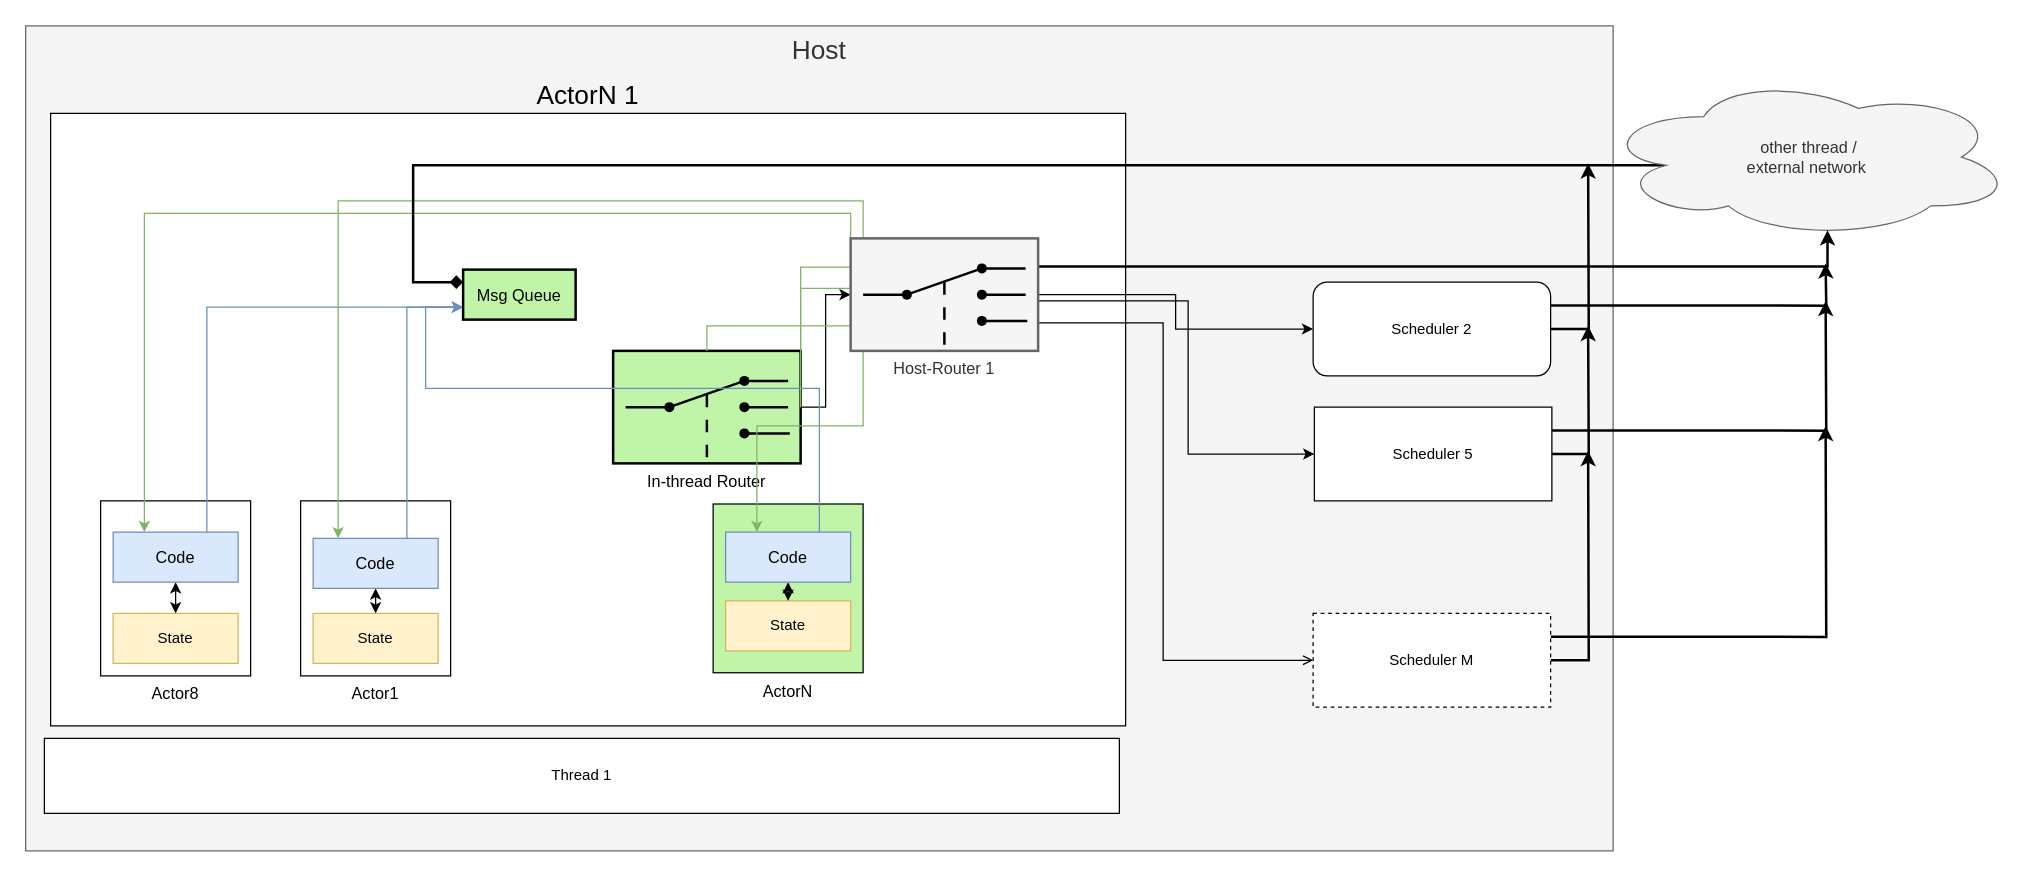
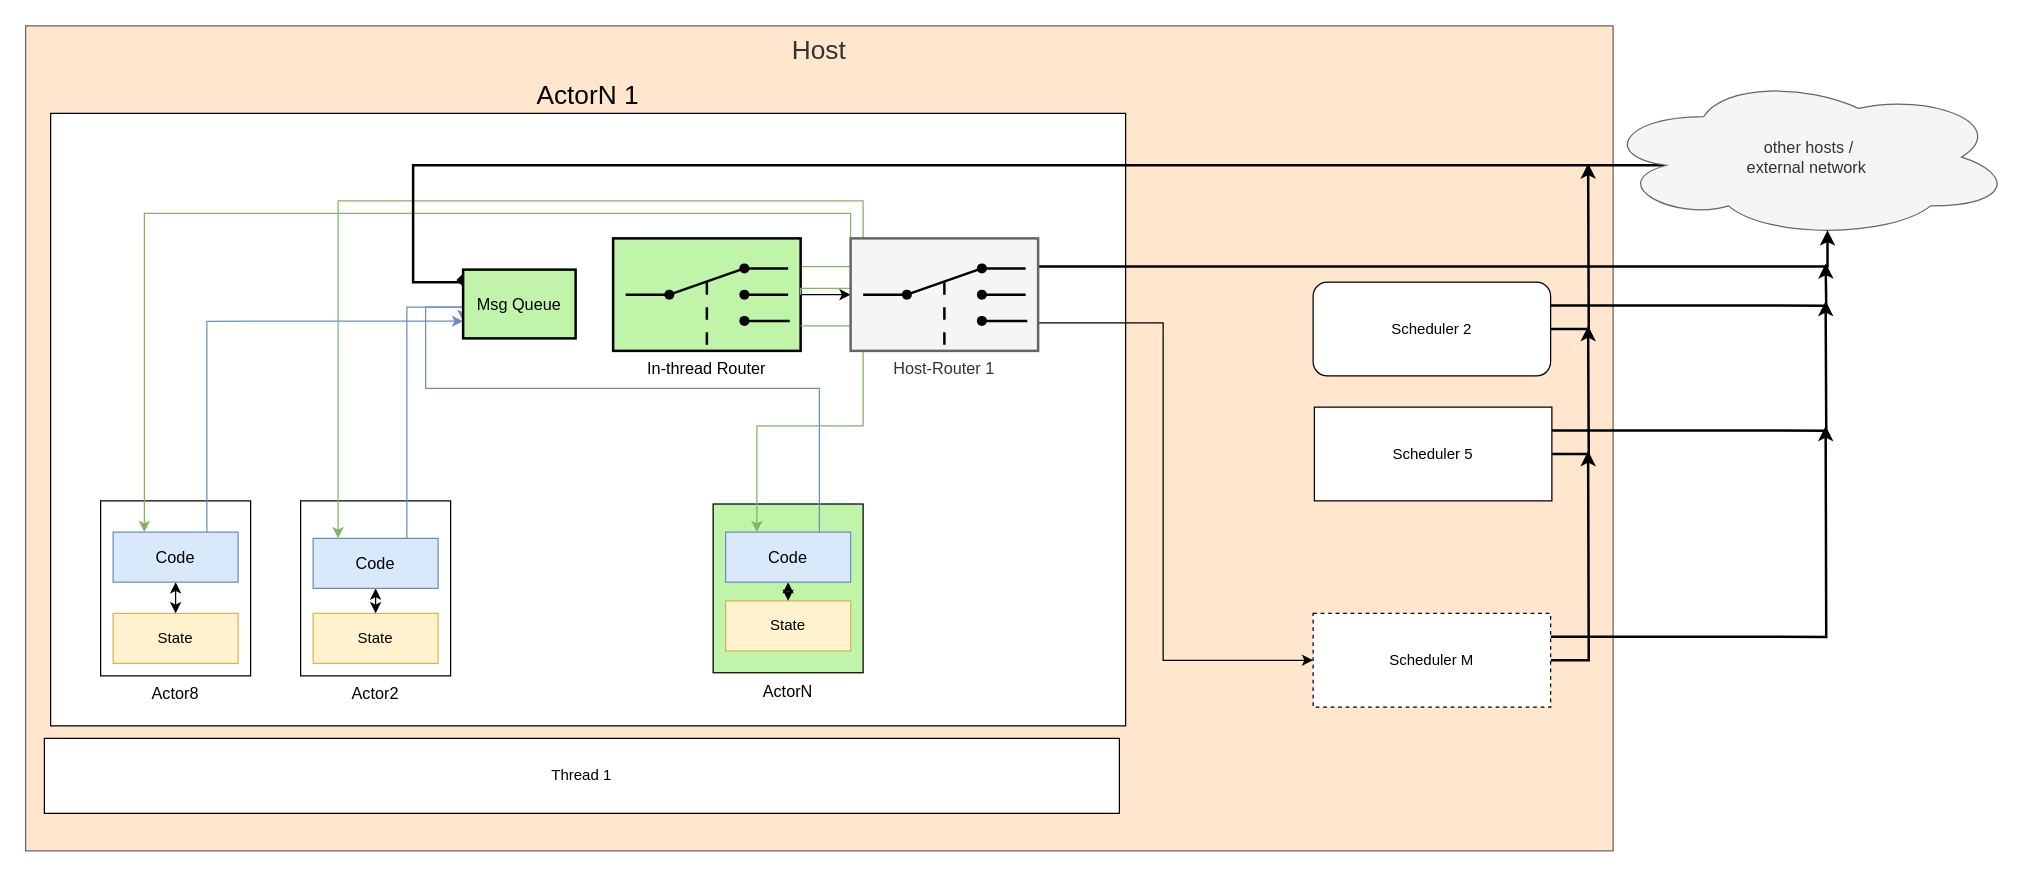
- <mxCell id="2" value="Host" style="rounded=0;whiteSpace=wrap;html=1;fontSize=21;verticalAlign=top;fillColor=#f5f5f5;strokeColor=#666666;fontColor=#333333;" vertex="1" parent="1"><mxGeometry x="20" y="20" width="1270" height="660" as="geometry" /></mxCell>
+ <mxCell id="2" value="Host" style="rounded=0;whiteSpace=wrap;html=1;fontSize=21;verticalAlign=top;fillColor=#ffe6cc;strokeColor=#666666;fontColor=#333333;" vertex="1" parent="1"><mxGeometry x="20" y="20" width="1270" height="660" as="geometry" /></mxCell>
- <mxCell id="25" value="&amp;nbsp;other thread /&lt;br&gt;external network" style="ellipse;shape=cloud;whiteSpace=wrap;html=1;fontSize=13;align=center;fillColor=#f5f5f5;strokeColor=#666666;fontColor=#333333;" parent="1" vertex="1"><mxGeometry x="1280" y="60" width="330" height="130" as="geometry" /></mxCell>
+ <mxCell id="25" value="&amp;nbsp;other hosts /&lt;br&gt;external network" style="ellipse;shape=cloud;whiteSpace=wrap;html=1;fontSize=13;align=center;fillColor=#f5f5f5;strokeColor=#666666;fontColor=#333333;" parent="1" vertex="1"><mxGeometry x="1280" y="60" width="330" height="130" as="geometry" /></mxCell>
- <mxCell id="27" value="Msg Queue" style="strokeWidth=2;dashed=0;align=center;fontSize=13;shape=rect;fillColor=#c0f5a9;verticalLabelPosition=middle;verticalAlign=middle;horizontal=1;labelPosition=center;direction=south;labelBorderColor=none;" vertex="1" parent="1"><mxGeometry x="370" y="215" width="90" height="40" as="geometry" /></mxCell>
+ <mxCell id="27" value="Msg Queue" style="strokeWidth=2;dashed=0;align=center;fontSize=13;shape=rect;fillColor=#c0f5a9;verticalLabelPosition=middle;verticalAlign=middle;horizontal=1;labelPosition=center;direction=south;labelBorderColor=none;" vertex="1" parent="1"><mxGeometry x="370" y="215" width="90" height="55" as="geometry" /></mxCell>
- <mxCell id="31" style="edgeStyle=orthogonalEdgeStyle;rounded=0;orthogonalLoop=1;jettySize=auto;html=1;exitX=1;exitY=0.5;exitDx=0;exitDy=0;exitPerimeter=0;entryX=0;entryY=0.5;entryDx=0;entryDy=0;endArrow=classic;endFill=1;strokeColor=#000000;strokeWidth=1;" edge="1" parent="1" source="32" target="35"><mxGeometry relative="1" as="geometry" /></mxCell>
- <mxCell id="28" style="edgeStyle=orthogonalEdgeStyle;rounded=0;orthogonalLoop=1;jettySize=auto;html=1;entryX=0;entryY=0.5;entryDx=0;entryDy=0;endArrow=classic;endFill=1;strokeColor=#000000;strokeWidth=1;" edge="1" parent="1" source="32" target="38"><mxGeometry relative="1" as="geometry"><Array as="points"><mxPoint x="950" y="240" /><mxPoint x="950" y="363" /></Array></mxGeometry></mxCell>
- <mxCell id="11" value="In-thread Router" style="strokeWidth=2;outlineConnect=0;dashed=0;align=center;fontSize=13;fillColor=#c0f5a9;verticalLabelPosition=bottom;verticalAlign=top;shape=mxgraph.eip.dynamic_router;" parent="1" vertex="1"><mxGeometry x="490" y="280" width="150" height="90" as="geometry" /></mxCell>
+ <mxCell id="11" value="In-thread Router" style="strokeWidth=2;outlineConnect=0;dashed=0;align=center;fontSize=13;fillColor=#c0f5a9;verticalLabelPosition=bottom;verticalAlign=top;shape=mxgraph.eip.dynamic_router;" parent="1" vertex="1"><mxGeometry x="490" y="190" width="150" height="90" as="geometry" /></mxCell>
- <mxCell id="29" style="edgeStyle=orthogonalEdgeStyle;rounded=0;orthogonalLoop=1;jettySize=auto;html=1;exitX=1;exitY=0.75;exitDx=0;exitDy=0;exitPerimeter=0;entryX=0;entryY=0.5;entryDx=0;entryDy=0;endArrow=open;endFill=1;strokeColor=#000000;strokeWidth=1;" edge="1" parent="1" source="32" target="41"><mxGeometry relative="1" as="geometry"><Array as="points"><mxPoint x="930" y="258" /><mxPoint x="930" y="528" /></Array></mxGeometry></mxCell>
+ <mxCell id="29" style="edgeStyle=orthogonalEdgeStyle;rounded=0;orthogonalLoop=1;jettySize=auto;html=1;exitX=1;exitY=0.75;exitDx=0;exitDy=0;exitPerimeter=0;entryX=0;entryY=0.5;entryDx=0;entryDy=0;endArrow=classic;endFill=1;strokeColor=#000000;strokeWidth=1;" edge="1" parent="1" source="32" target="41"><mxGeometry relative="1" as="geometry"><Array as="points"><mxPoint x="930" y="258" /><mxPoint x="930" y="528" /></Array></mxGeometry></mxCell>
- <mxCell id="12" value="Actor1" style="rounded=0;whiteSpace=wrap;html=1;fontSize=13;align=center;verticalAlign=top;labelPosition=center;verticalLabelPosition=bottom;" parent="1" vertex="1"><mxGeometry x="240" y="400" width="120" height="140" as="geometry" /></mxCell>
+ <mxCell id="12" value="Actor2" style="rounded=0;whiteSpace=wrap;html=1;fontSize=13;align=center;verticalAlign=top;labelPosition=center;verticalLabelPosition=bottom;" parent="1" vertex="1"><mxGeometry x="240" y="400" width="120" height="140" as="geometry" /></mxCell>
